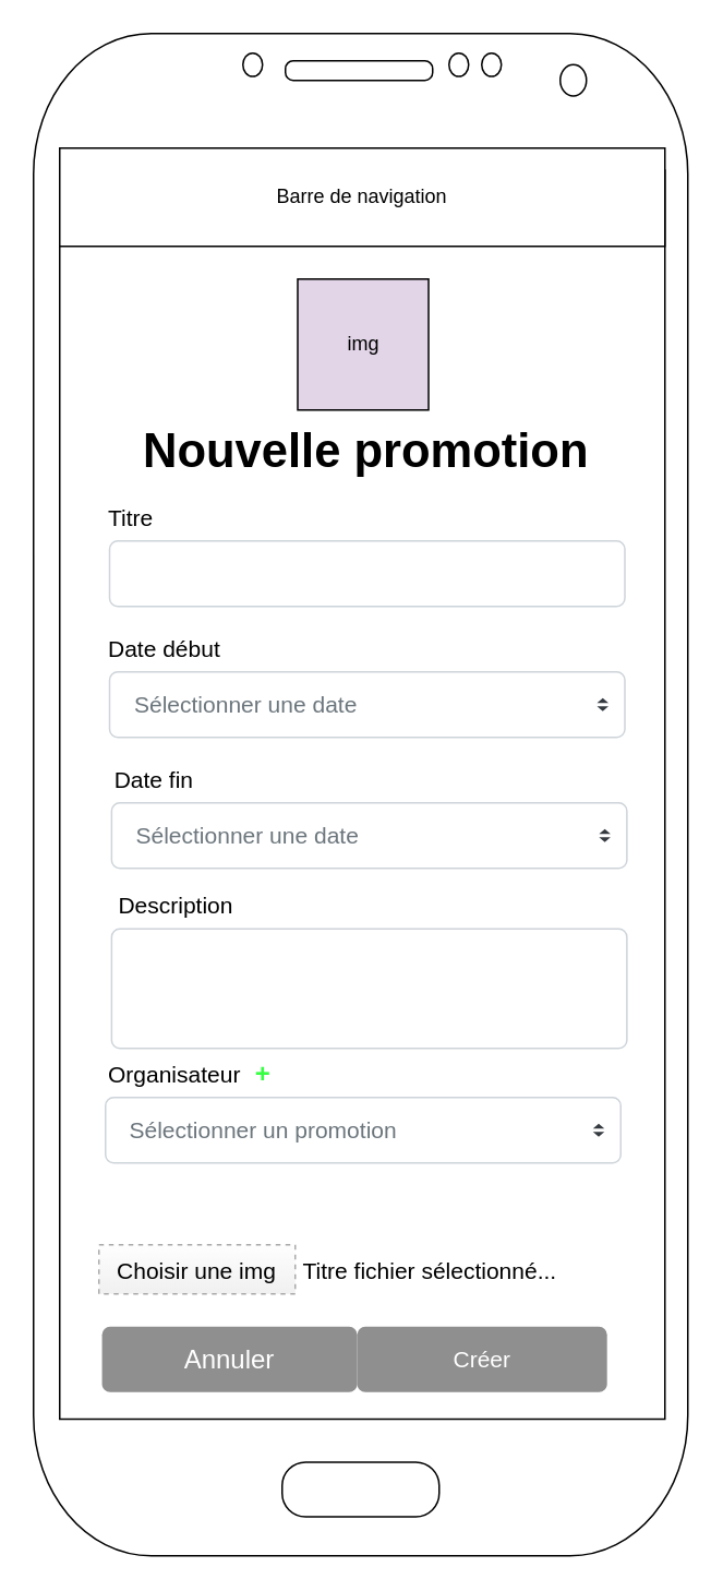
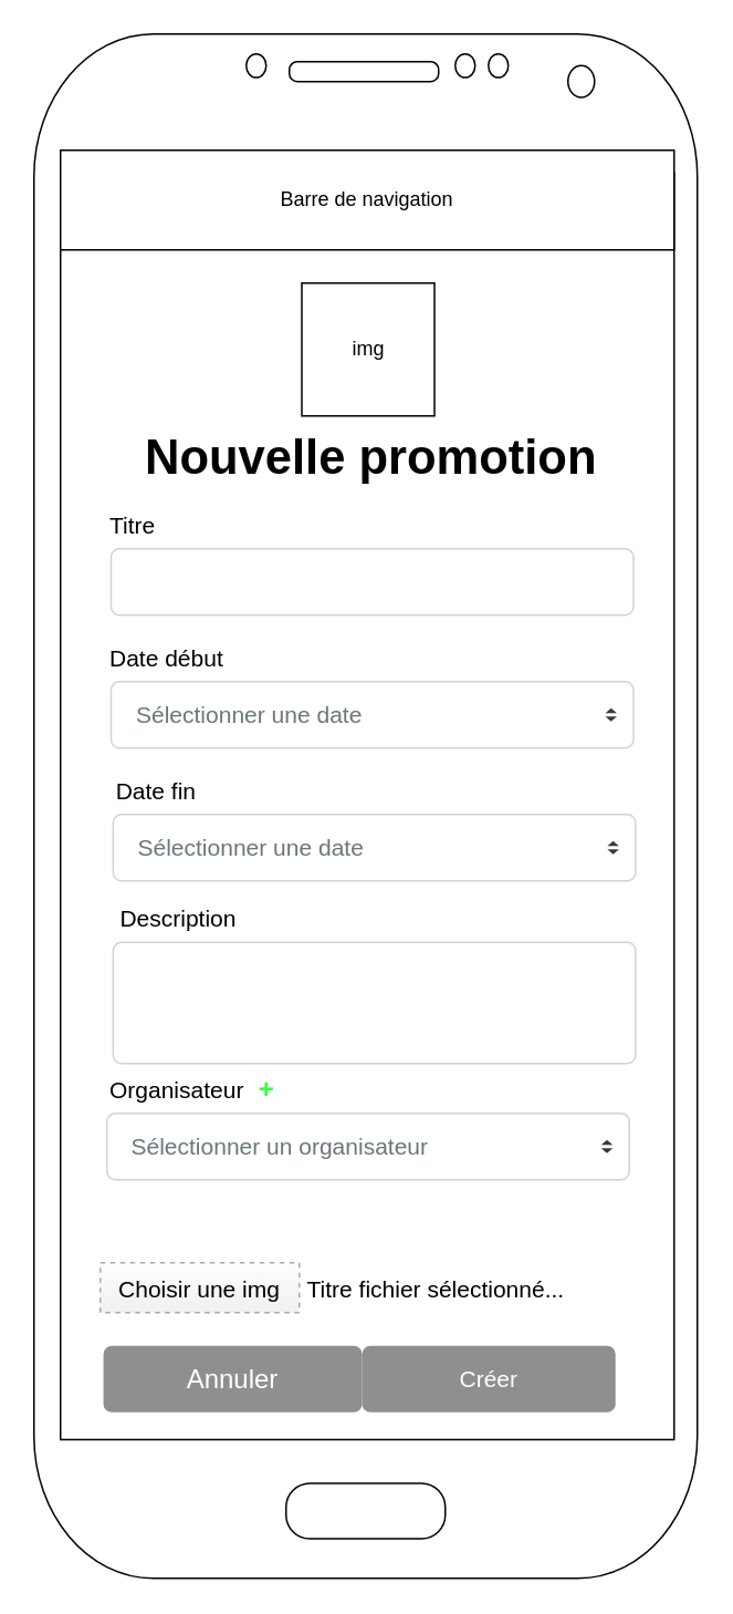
- <mxCell id="16" value="img" style="whiteSpace=wrap;html=1;aspect=fixed;fillColor=#e1d5e7;" parent="1" vertex="1"><mxGeometry x="181.5" y="170" width="80" height="80" as="geometry" /></mxCell>
+ <mxCell id="16" value="img" style="whiteSpace=wrap;html=1;aspect=fixed;" parent="1" vertex="1"><mxGeometry x="181.5" y="170" width="80" height="80" as="geometry" /></mxCell>
- <mxCell id="8" value="Sélectionner un promotion" style="html=1;shadow=0;dashed=0;shape=mxgraph.bootstrap.rrect;rSize=5;fillColor=#ffffff;strokeColor=#CED4DA;align=left;spacing=15;fontSize=14;fontColor=#6C767D;" parent="1" vertex="1"><mxGeometry x="64" y="670" width="315" height="40" as="geometry" /></mxCell>
+ <mxCell id="8" value="Sélectionner un organisateur" style="html=1;shadow=0;dashed=0;shape=mxgraph.bootstrap.rrect;rSize=5;fillColor=#ffffff;strokeColor=#CED4DA;align=left;spacing=15;fontSize=14;fontColor=#6C767D;" parent="1" vertex="1"><mxGeometry x="64" y="670" width="315" height="40" as="geometry" /></mxCell>
